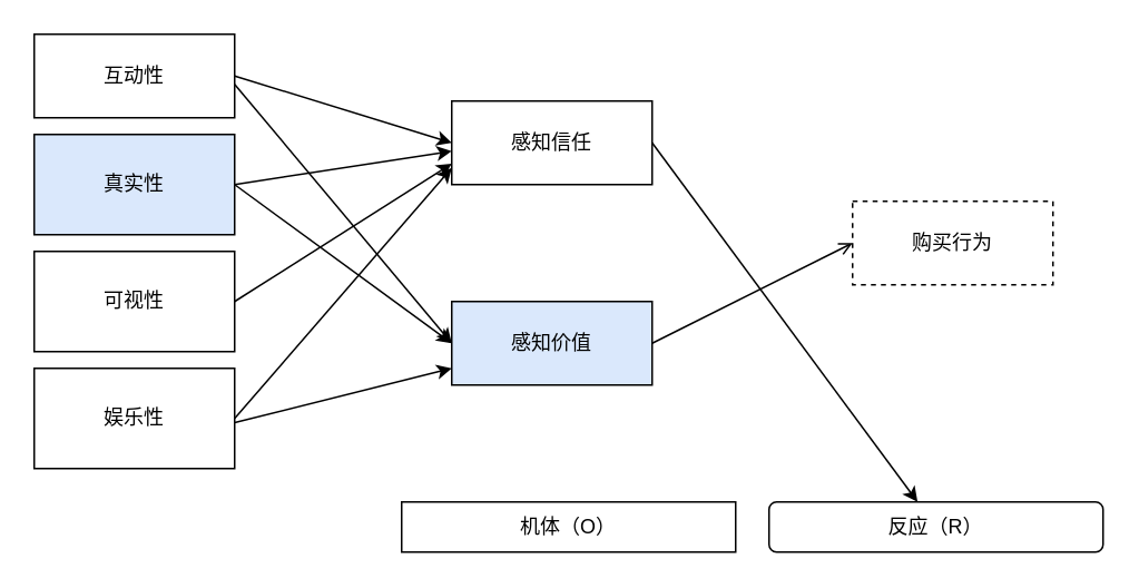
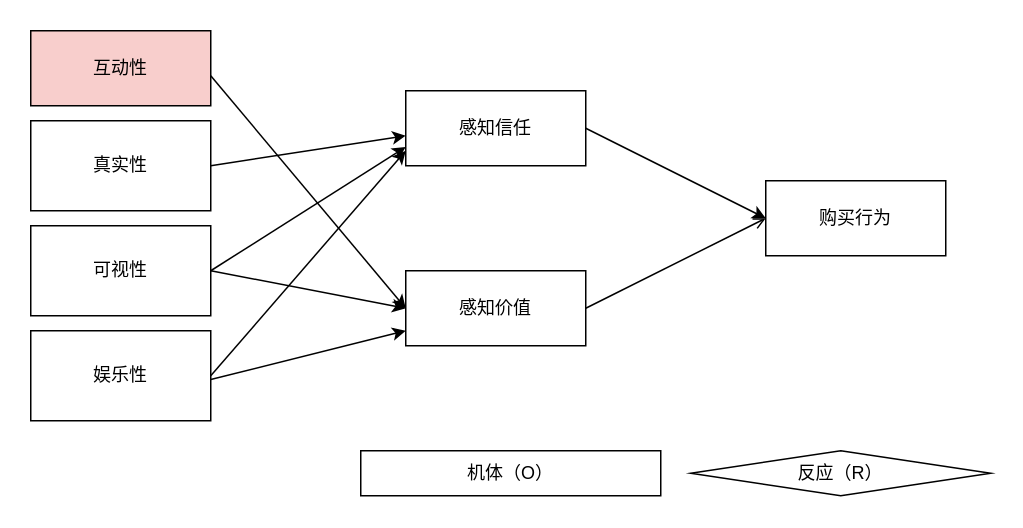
- <mxCell id="2" value="互动性" style="rounded=0;whiteSpace=wrap;html=1;" vertex="1" parent="1"><mxGeometry x="20" y="20" width="120" height="50" as="geometry" /></mxCell>
+ <mxCell id="2" value="互动性" style="rounded=0;whiteSpace=wrap;html=1;fillColor=#f8cecc;" vertex="1" parent="1"><mxGeometry x="20" y="20" width="120" height="50" as="geometry" /></mxCell>
- <mxCell id="11" value="" style="endArrow=classic;html=1;rounded=0;exitX=1;exitY=0.5;exitDx=0;exitDy=0;entryX=0;entryY=0.5;entryDx=0;entryDy=0;" edge="1" parent="1" source="2" target="8"><mxGeometry width="50" height="50" relative="1" as="geometry"><mxPoint x="260" y="230" as="sourcePoint" /><mxPoint x="310" y="180" as="targetPoint" /></mxGeometry></mxCell>
- <mxCell id="5" value="真实性" style="rounded=0;whiteSpace=wrap;html=1;fillColor=#dae8fc;" vertex="1" parent="1"><mxGeometry x="20" y="80" width="120" height="60" as="geometry" /></mxCell>
+ <mxCell id="5" value="真实性" style="rounded=0;whiteSpace=wrap;html=1;" vertex="1" parent="1"><mxGeometry x="20" y="80" width="120" height="60" as="geometry" /></mxCell>
- <mxCell id="10" value="购买行为" style="rounded=0;whiteSpace=wrap;html=1;dashed=1;" vertex="1" parent="1"><mxGeometry x="510" y="120" width="120" height="50" as="geometry" /></mxCell>
+ <mxCell id="10" value="购买行为" style="rounded=0;whiteSpace=wrap;html=1;" vertex="1" parent="1"><mxGeometry x="510" y="120" width="120" height="50" as="geometry" /></mxCell>
- <mxCell id="14" value="" style="endArrow=classic;html=1;rounded=0;exitX=1;exitY=0.5;exitDx=0;exitDy=0;entryX=0;entryY=0.5;entryDx=0;entryDy=0;" edge="1" parent="1" source="5" target="9"><mxGeometry width="50" height="50" relative="1" as="geometry"><mxPoint x="170" y="75" as="sourcePoint" /><mxPoint x="300" y="115" as="targetPoint" /></mxGeometry></mxCell>
- <mxCell id="15" value="" style="endArrow=classic;html=1;rounded=0;exitX=1;exitY=0.5;exitDx=0;exitDy=0;" edge="1" parent="1" source="8" target="6"><mxGeometry width="50" height="50" relative="1" as="geometry"><mxPoint x="260" y="230" as="sourcePoint" /><mxPoint x="310" y="180" as="targetPoint" /></mxGeometry></mxCell>
+ <mxCell id="15" value="" style="endArrow=classic;html=1;rounded=0;exitX=1;exitY=0.5;exitDx=0;exitDy=0;entryX=0;entryY=0.5;entryDx=0;entryDy=0;" edge="1" parent="1" source="8" target="10"><mxGeometry width="50" height="50" relative="1" as="geometry"><mxPoint x="260" y="230" as="sourcePoint" /><mxPoint x="310" y="180" as="targetPoint" /></mxGeometry></mxCell>
+ <mxCell id="17" value="" style="endArrow=classic;html=1;rounded=0;exitX=1;exitY=0.5;exitDx=0;exitDy=0;entryX=0;entryY=0.5;entryDx=0;entryDy=0;" edge="1" parent="1" source="4" target="9"><mxGeometry width="50" height="50" relative="1" as="geometry"><mxPoint x="150" y="120" as="sourcePoint" /><mxPoint x="280" y="215" as="targetPoint" /></mxGeometry></mxCell>
- <mxCell id="9" value="感知价值" style="rounded=0;whiteSpace=wrap;html=1;fillColor=#dae8fc;" vertex="1" parent="1"><mxGeometry x="270" y="180" width="120" height="50" as="geometry" /></mxCell>
+ <mxCell id="9" value="感知价值" style="rounded=0;whiteSpace=wrap;html=1;" vertex="1" parent="1"><mxGeometry x="270" y="180" width="120" height="50" as="geometry" /></mxCell>
- <mxCell id="6" value="反应（R）" style="rounded=1;whiteSpace=wrap;html=1;" vertex="1" parent="1"><mxGeometry x="460" y="300" width="200" height="30" as="geometry" /></mxCell>
+ <mxCell id="6" value="反应（R）" style="rhombus;whiteSpace=wrap;html=1;" vertex="1" parent="1"><mxGeometry x="460" y="300" width="200" height="30" as="geometry" /></mxCell>
